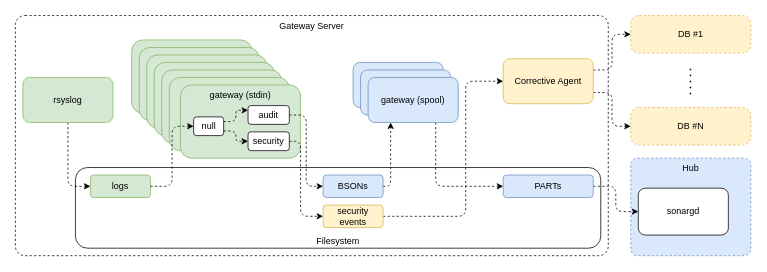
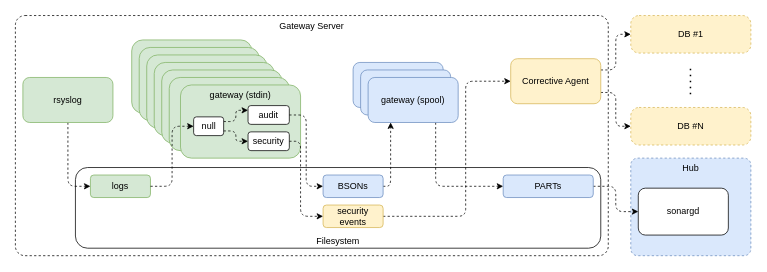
- <mxCell id="21" value="Corrective Agent" style="rounded=1;whiteSpace=wrap;html=1;fillColor=#fff2cc;strokeColor=#d6b656;" vertex="1" parent="1"><mxGeometry x="670" y="77.5" width="120" height="60" as="geometry" /></mxCell>
+ <mxCell id="21" value="Corrective Agent" style="rounded=1;whiteSpace=wrap;html=1;fillColor=#fff2cc;strokeColor=#d6b656;" vertex="1" parent="1"><mxGeometry x="680" y="77.5" width="120" height="60" as="geometry" /></mxCell>
